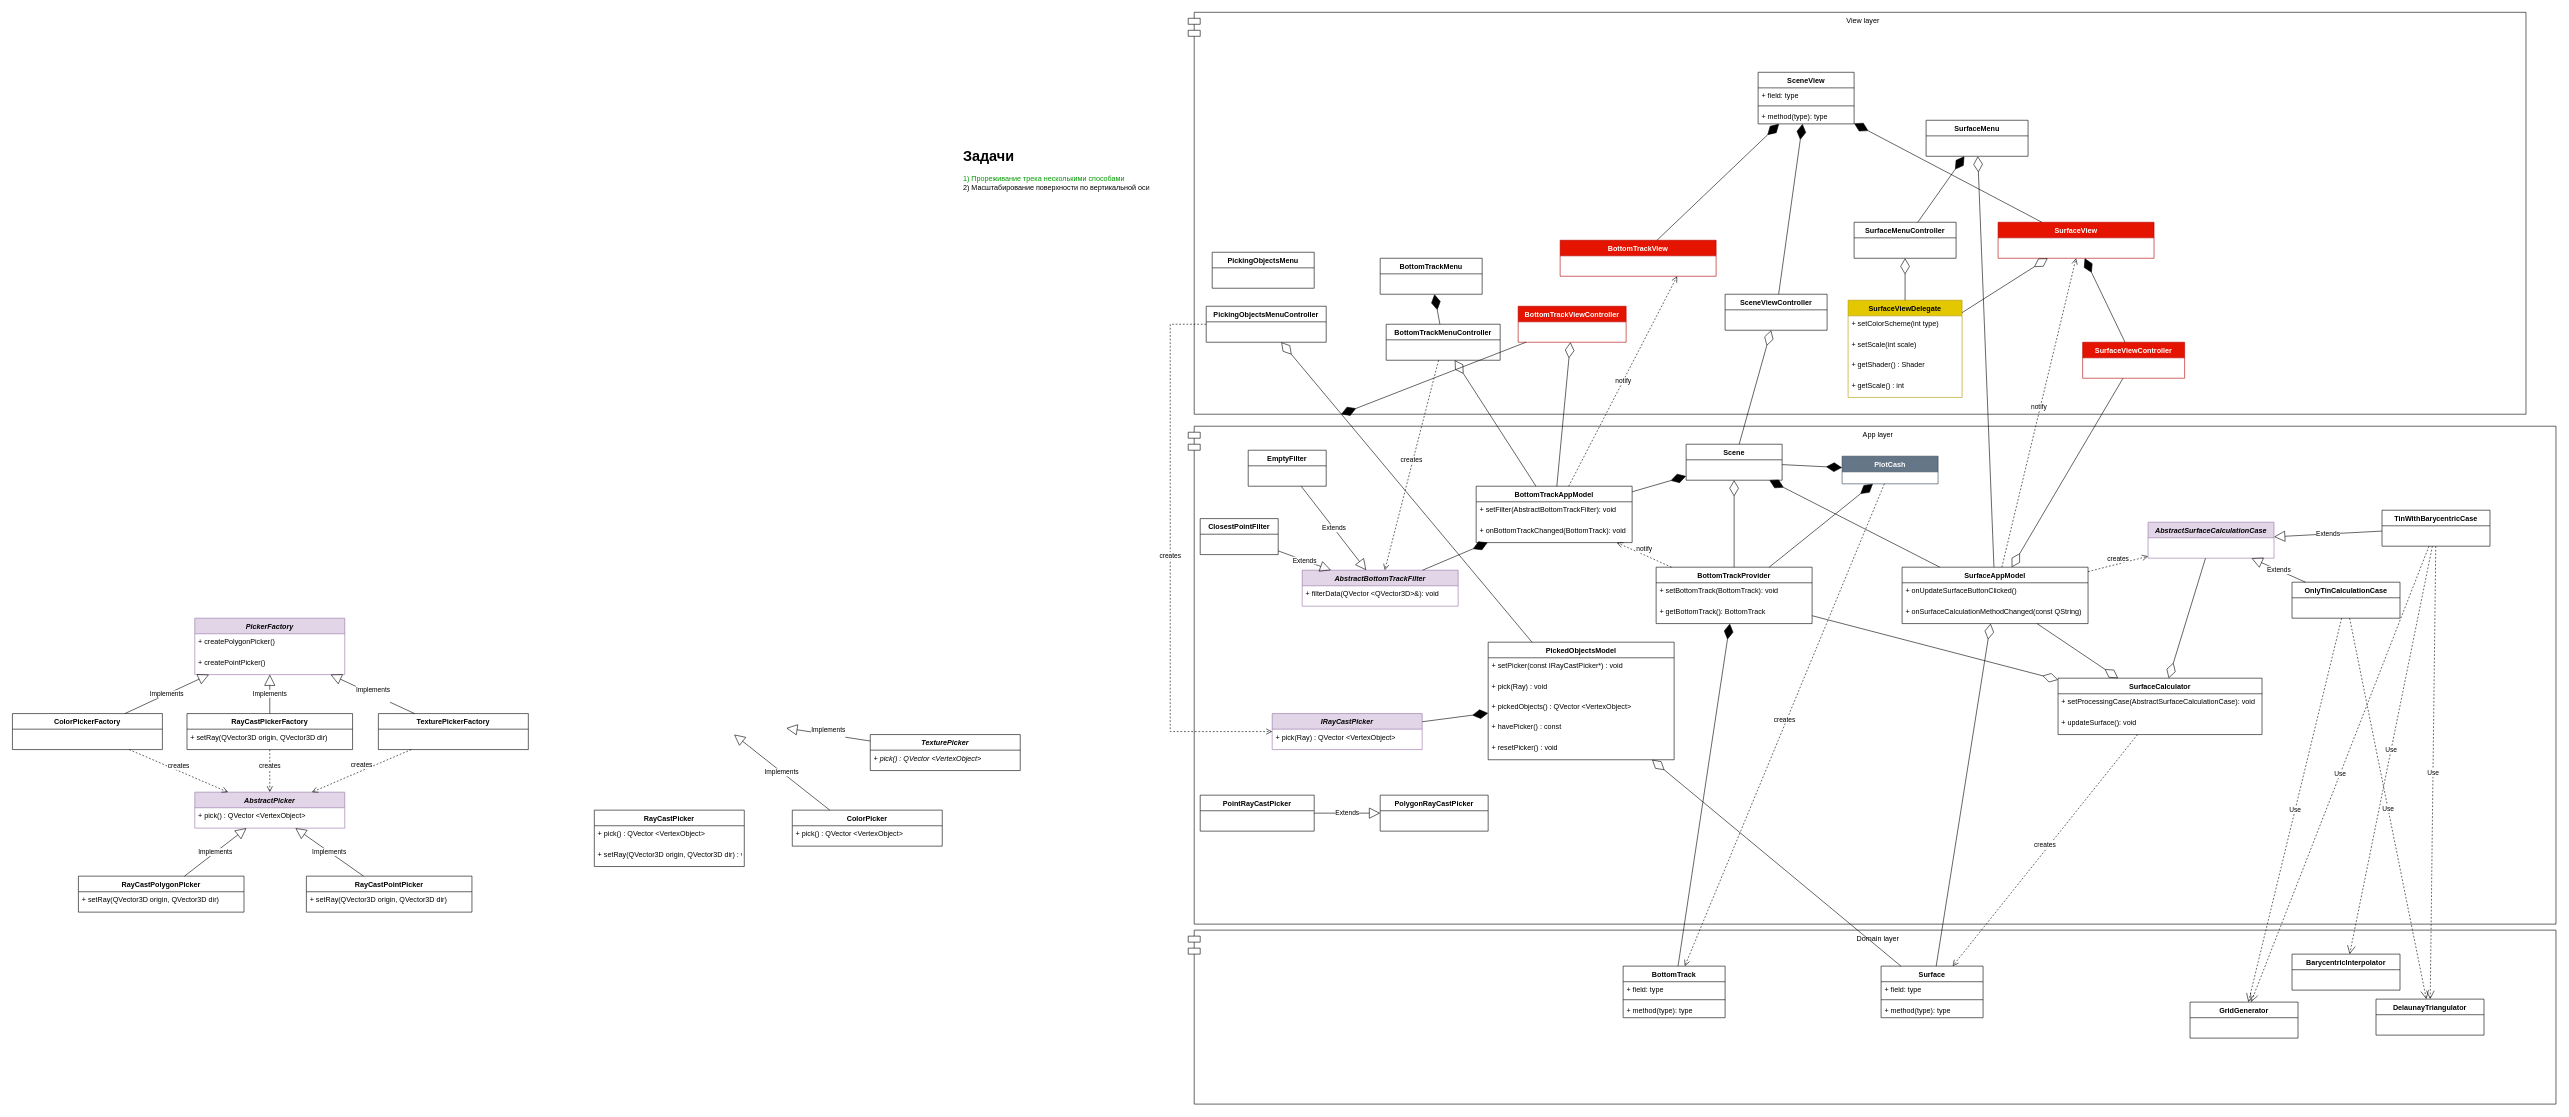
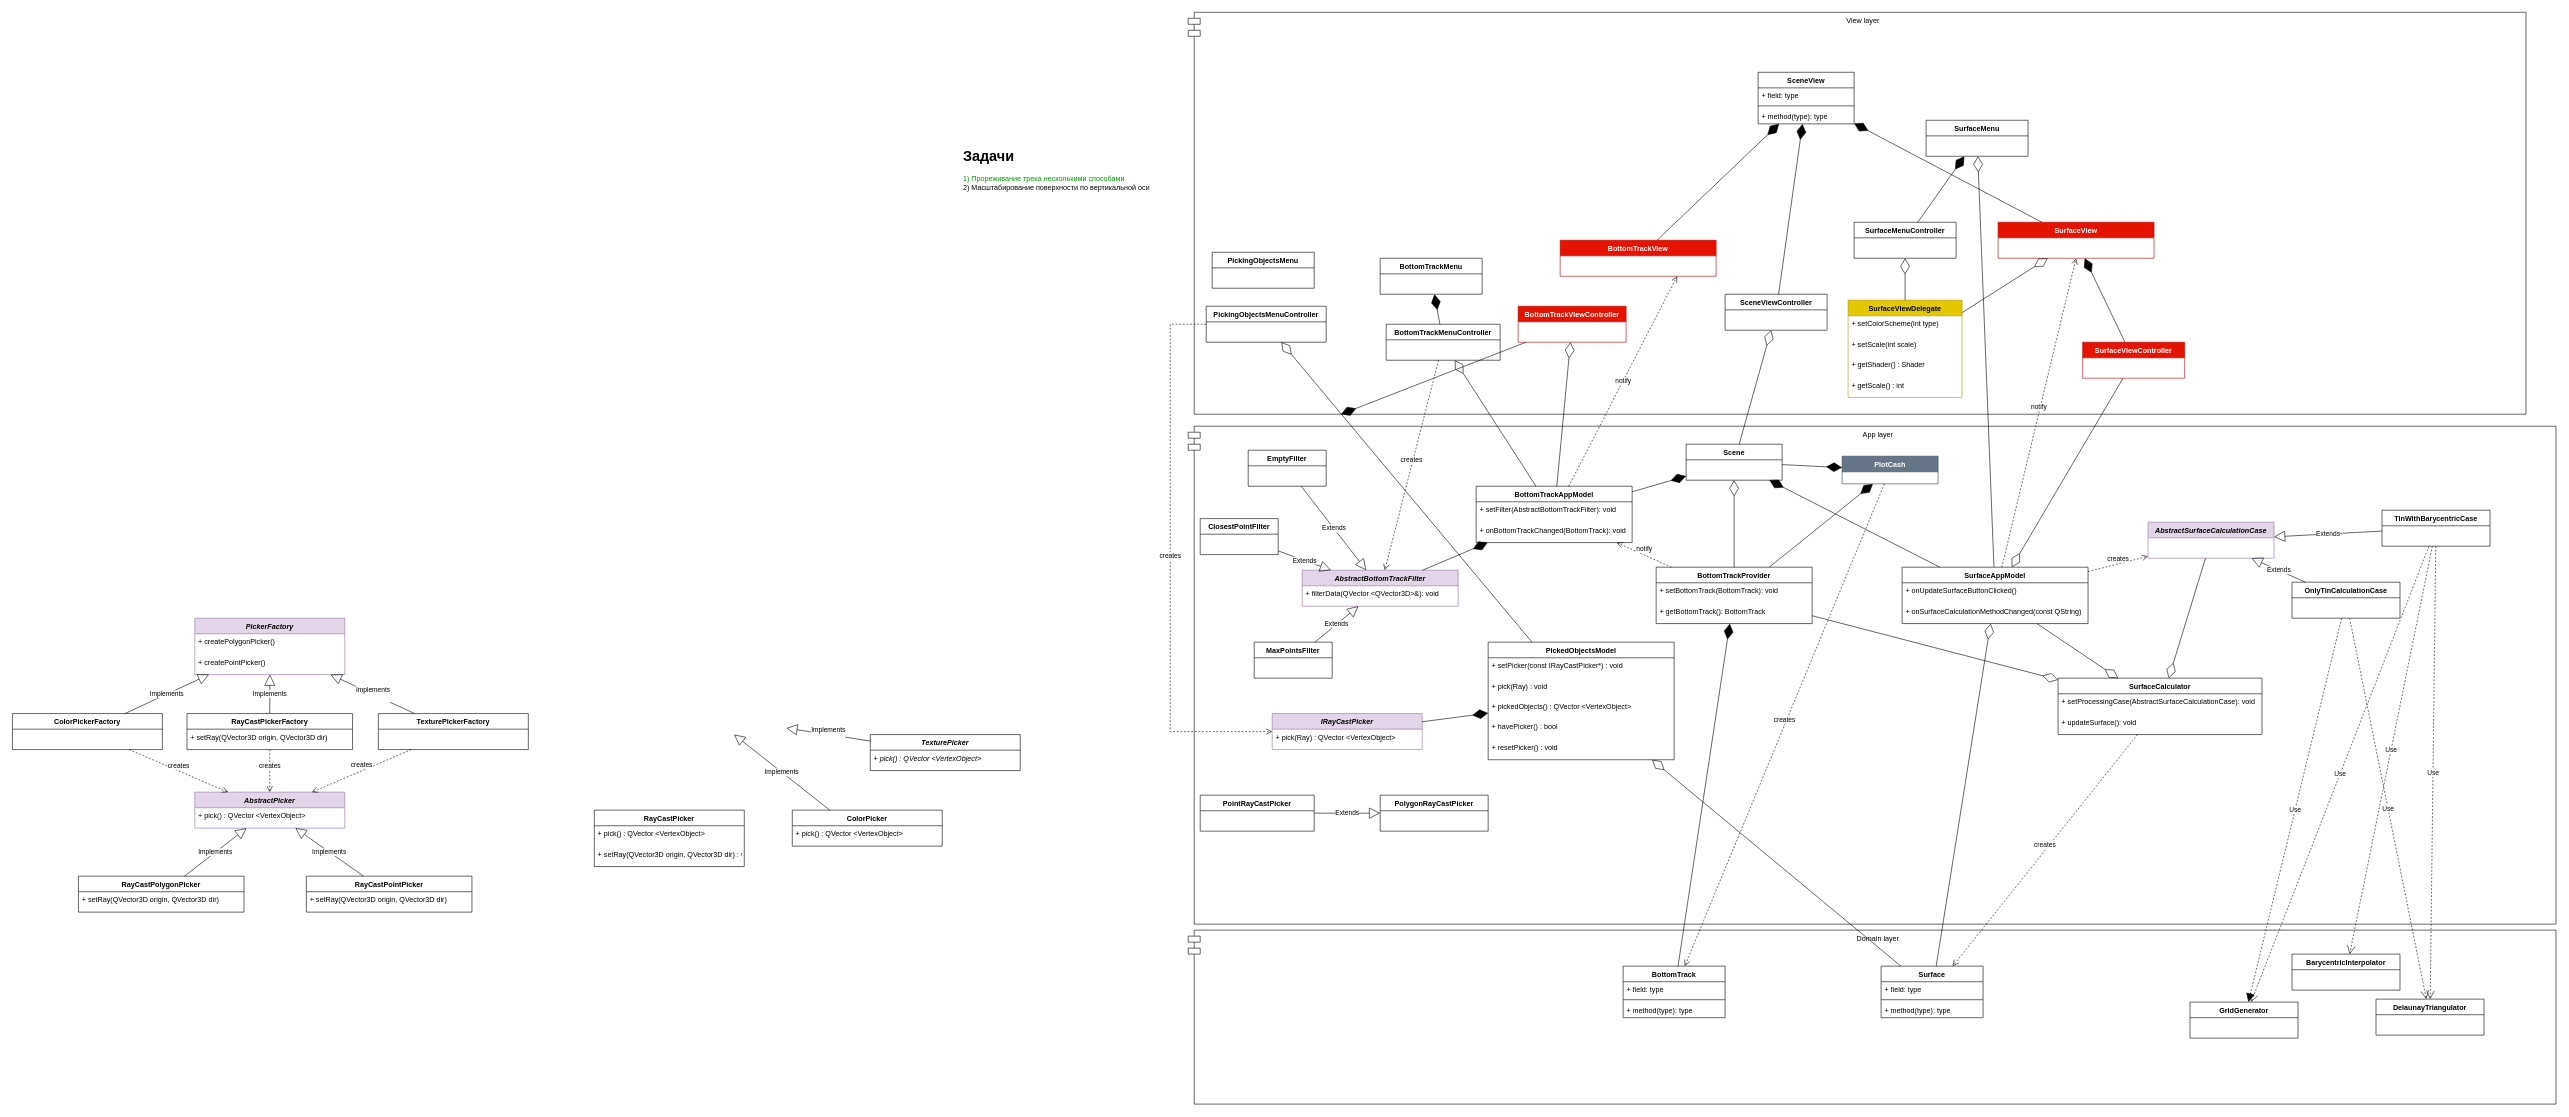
+ <mxCell id="24" value="Extends" style="endArrow=block;endSize=16;endFill=0;html=1;rounded=0;" parent="1" source="21" target="17" edge="1"><mxGeometry width="160" relative="1" as="geometry"><mxPoint x="2400" y="1110" as="sourcePoint" /><mxPoint x="2560" y="1110" as="targetPoint" /></mxGeometry></mxCell>
+ <mxCell id="21" value="MaxPointsFilter" style="swimlane;fontStyle=1;align=center;verticalAlign=top;childLayout=stackLayout;horizontal=1;startSize=26;horizontalStack=0;resizeParent=1;resizeParentMax=0;resizeLast=0;collapsible=1;marginBottom=0;" parent="1" vertex="1"><mxGeometry x="2090" y="1070" width="130" height="60" as="geometry" /></mxCell>
- <mxCell id="103" value="+ havePicker() : const" style="text;strokeColor=none;fillColor=none;align=left;verticalAlign=top;spacingLeft=4;spacingRight=4;overflow=hidden;rotatable=0;points=[[0,0.5],[1,0.5]];portConstraint=eastwest;" parent="99" vertex="1"><mxGeometry y="128" width="310" height="34" as="geometry" /></mxCell>
+ <mxCell id="103" value="+ havePicker() : bool" style="text;strokeColor=none;fillColor=none;align=left;verticalAlign=top;spacingLeft=4;spacingRight=4;overflow=hidden;rotatable=0;points=[[0,0.5],[1,0.5]];portConstraint=eastwest;" parent="99" vertex="1"><mxGeometry y="128" width="310" height="34" as="geometry" /></mxCell>
- <mxCell id="53" value="Use" style="endArrow=open;endSize=12;dashed=1;html=1;rounded=0;fontColor=#050000;" parent="1" source="42" target="50" edge="1"><mxGeometry width="160" relative="1" as="geometry"><mxPoint x="3859.141" y="936" as="sourcePoint" /><mxPoint x="3579.999" y="1739" as="targetPoint" /></mxGeometry></mxCell>
+ <mxCell id="53" value="Use" style="endArrow=block;endSize=12;dashed=1;html=1;rounded=0;fontColor=#050000;" parent="1" source="42" target="50" edge="1"><mxGeometry width="160" relative="1" as="geometry"><mxPoint x="3859.141" y="936" as="sourcePoint" /><mxPoint x="3579.999" y="1739" as="targetPoint" /></mxGeometry></mxCell>
